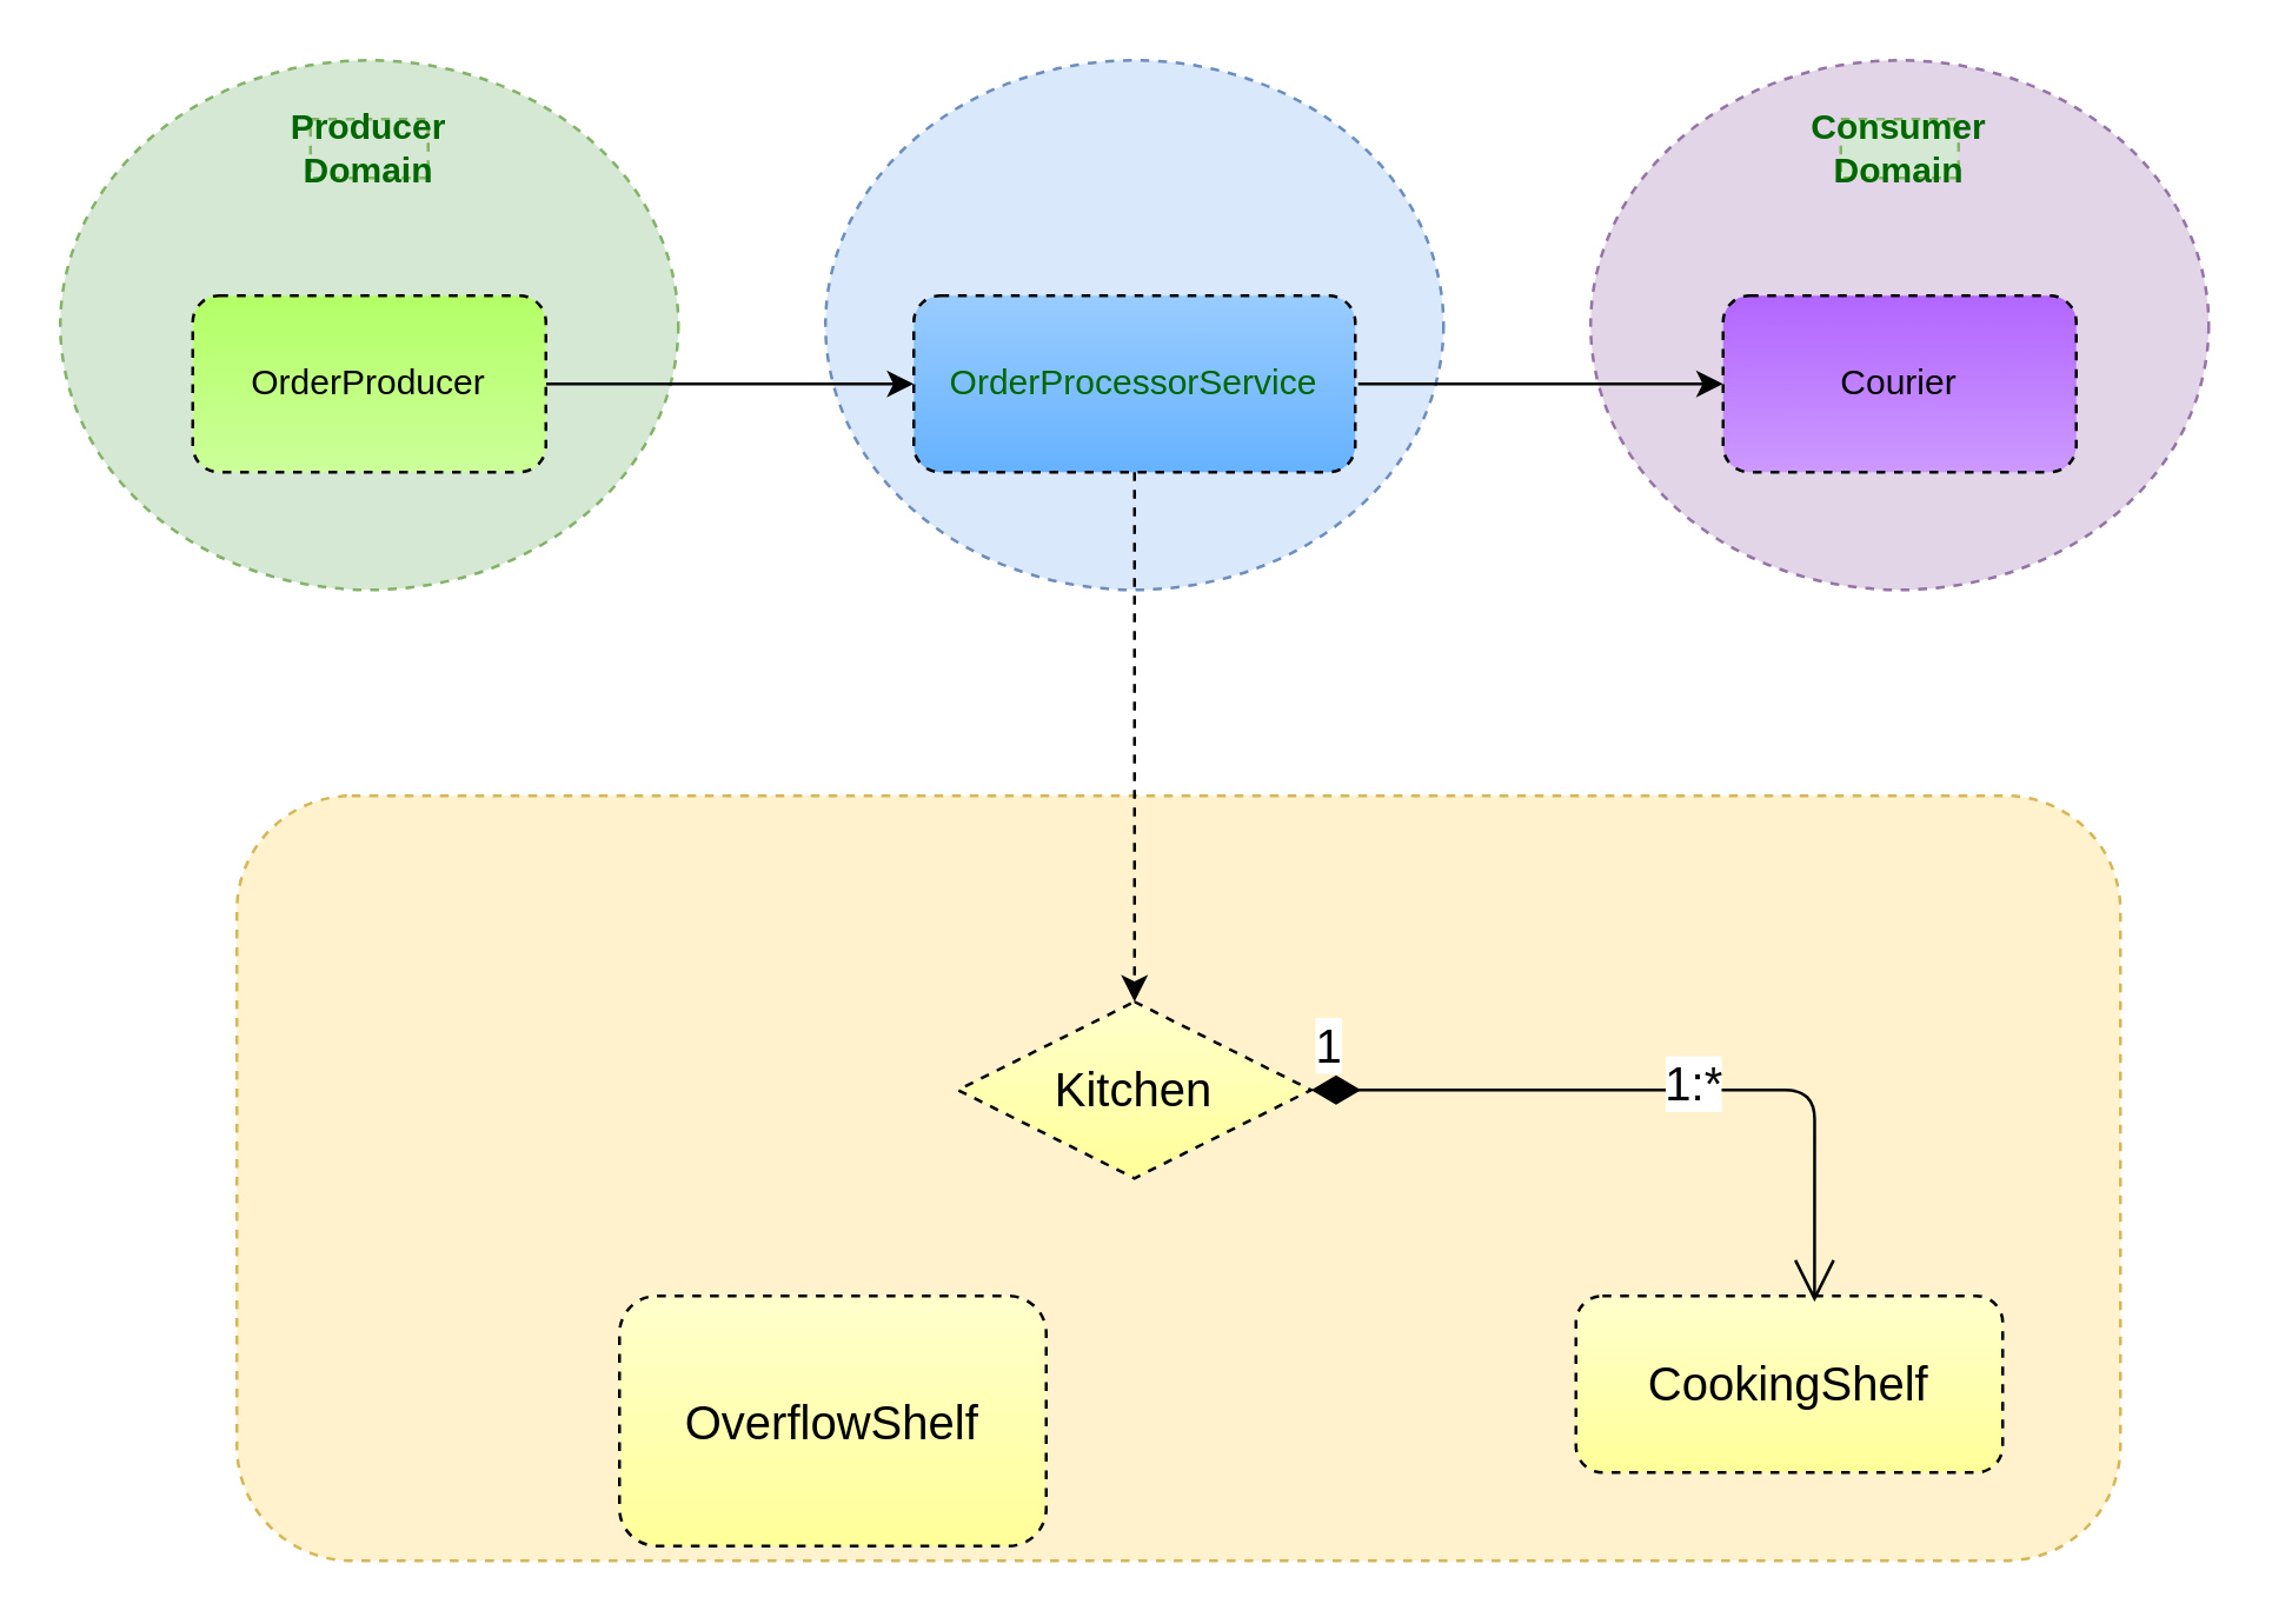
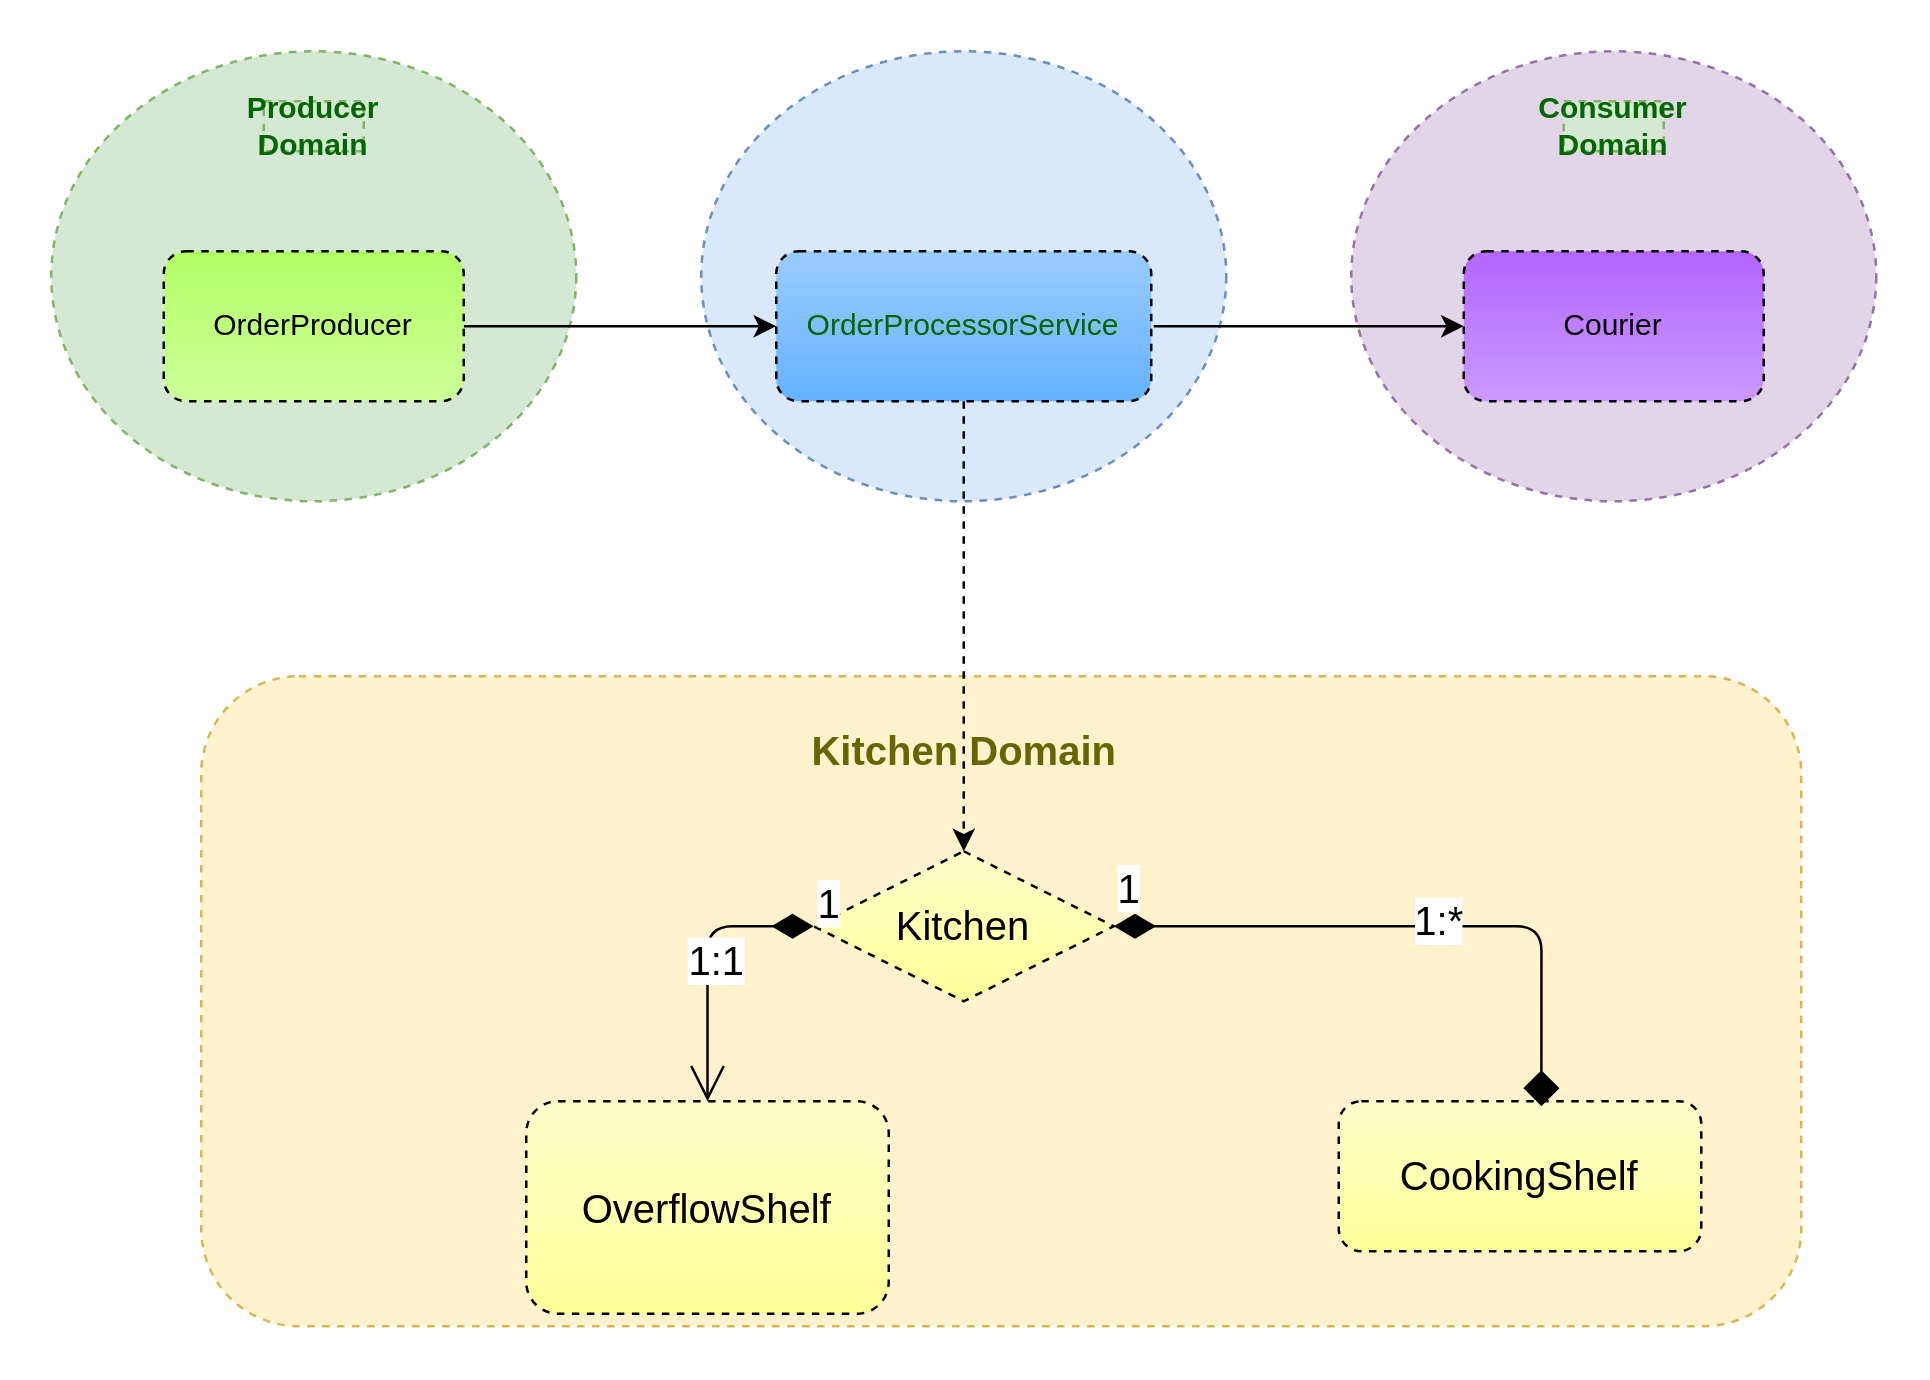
+ <mxCell id="16" value="Kitchen Domain" style="text;html=1;strokeColor=none;fillColor=none;align=center;verticalAlign=middle;whiteSpace=wrap;rounded=0;dashed=1;fontSize=16;fontStyle=1;fontColor=#666600;" vertex="1" parent="1"><mxGeometry x="249" y="290" width="273" height="20" as="geometry" /></mxCell>
+ <mxCell id="22" value="1" style="endArrow=open;html=1;endSize=12;startArrow=diamondThin;startSize=14;startFill=1;edgeStyle=orthogonalEdgeStyle;align=left;verticalAlign=bottom;fontSize=16;fontColor=#000000;exitX=0;exitY=0.5;exitDx=0;exitDy=0;entryX=0.5;entryY=0;entryDx=0;entryDy=0;" edge="1" parent="1" source="17" target="18"><mxGeometry x="-1" y="3" relative="1" as="geometry"><mxPoint x="300" y="340" as="sourcePoint" /><mxPoint x="460" y="340" as="targetPoint" /></mxGeometry></mxCell>
+ <mxCell id="23" value="1:1" style="edgeLabel;html=1;align=center;verticalAlign=middle;resizable=0;points=[];fontSize=16;fontColor=#000000;" vertex="1" connectable="0" parent="22"><mxGeometry x="0.004" y="3" relative="1" as="geometry"><mxPoint as="offset" /></mxGeometry></mxCell>
- <mxCell id="24" value="1" style="endArrow=open;html=1;endSize=12;startArrow=diamondThin;startSize=14;startFill=1;edgeStyle=orthogonalEdgeStyle;align=left;verticalAlign=bottom;fontSize=16;fontColor=#000000;exitX=1;exitY=0.5;exitDx=0;exitDy=0;entryX=0.559;entryY=0.033;entryDx=0;entryDy=0;entryPerimeter=0;" edge="1" parent="1" source="17" target="19"><mxGeometry x="-1" y="3" relative="1" as="geometry"><mxPoint x="300" y="340" as="sourcePoint" /><mxPoint x="460" y="340" as="targetPoint" /></mxGeometry></mxCell>
+ <mxCell id="24" value="1" style="endArrow=diamond;html=1;endSize=12;startArrow=diamondThin;startSize=14;startFill=1;edgeStyle=orthogonalEdgeStyle;align=left;verticalAlign=bottom;fontSize=16;fontColor=#000000;exitX=1;exitY=0.5;exitDx=0;exitDy=0;entryX=0.559;entryY=0.033;entryDx=0;entryDy=0;entryPerimeter=0;" edge="1" parent="1" source="17" target="19"><mxGeometry x="-1" y="3" relative="1" as="geometry"><mxPoint x="300" y="340" as="sourcePoint" /><mxPoint x="460" y="340" as="targetPoint" /></mxGeometry></mxCell>
